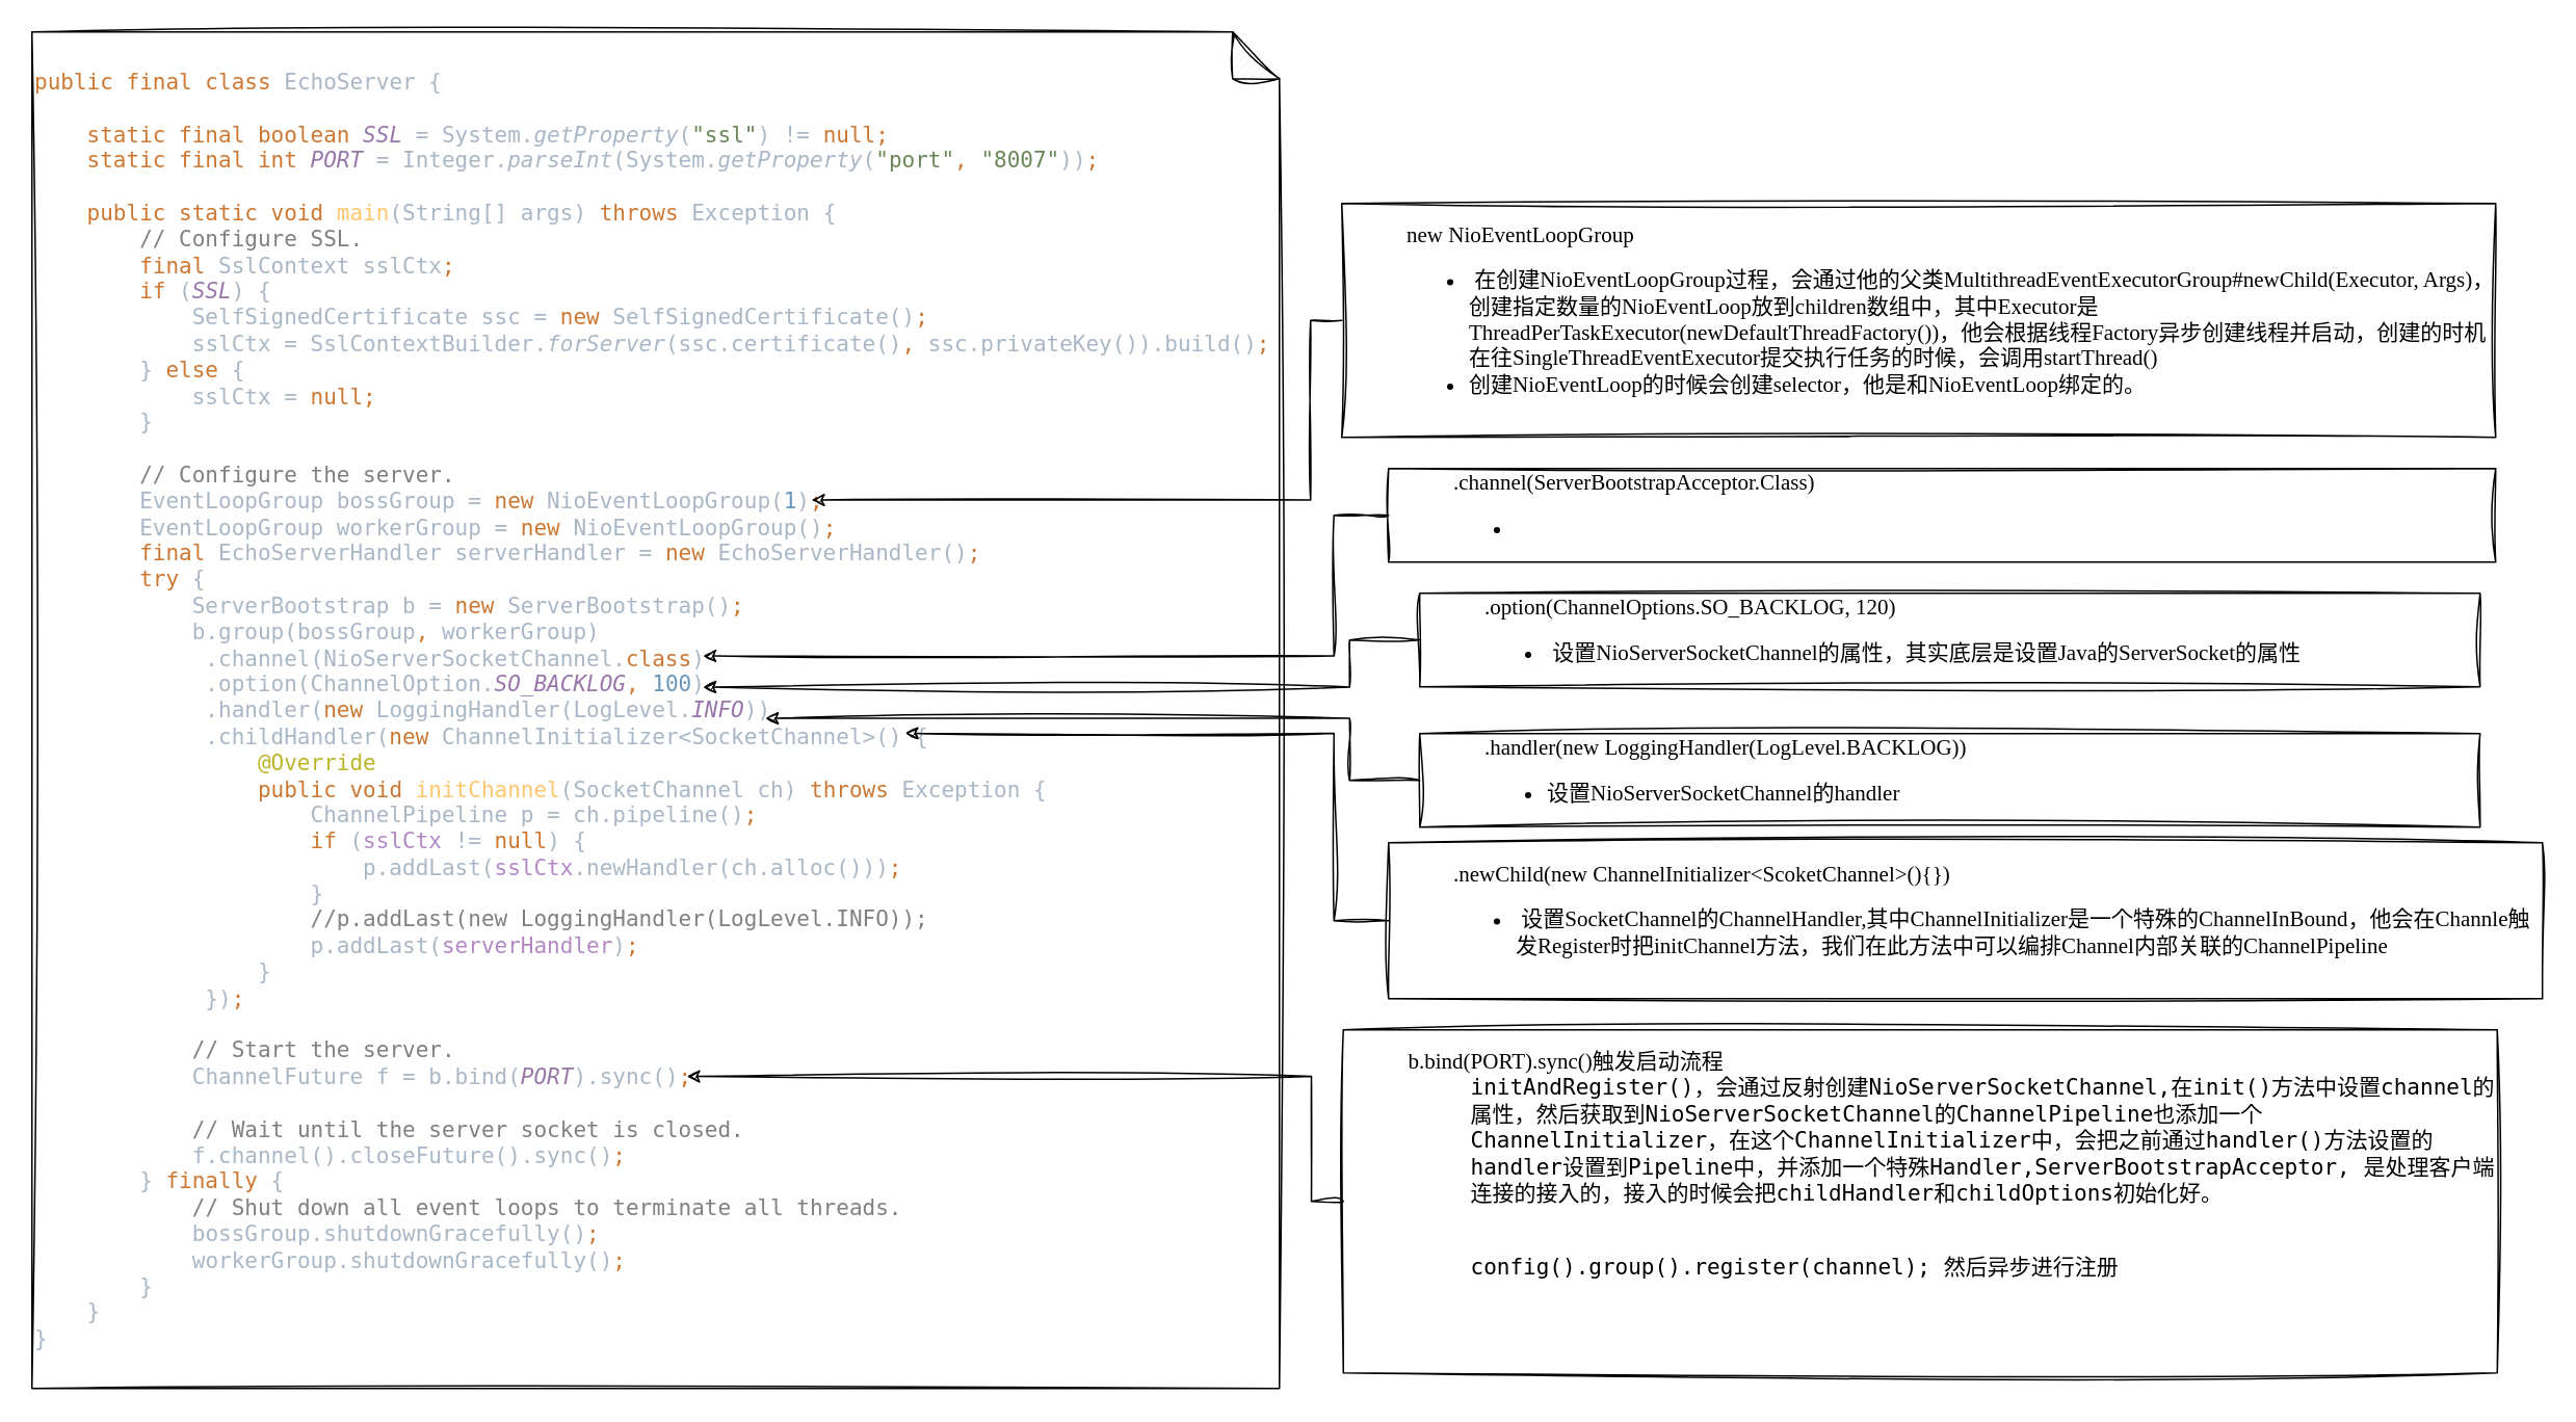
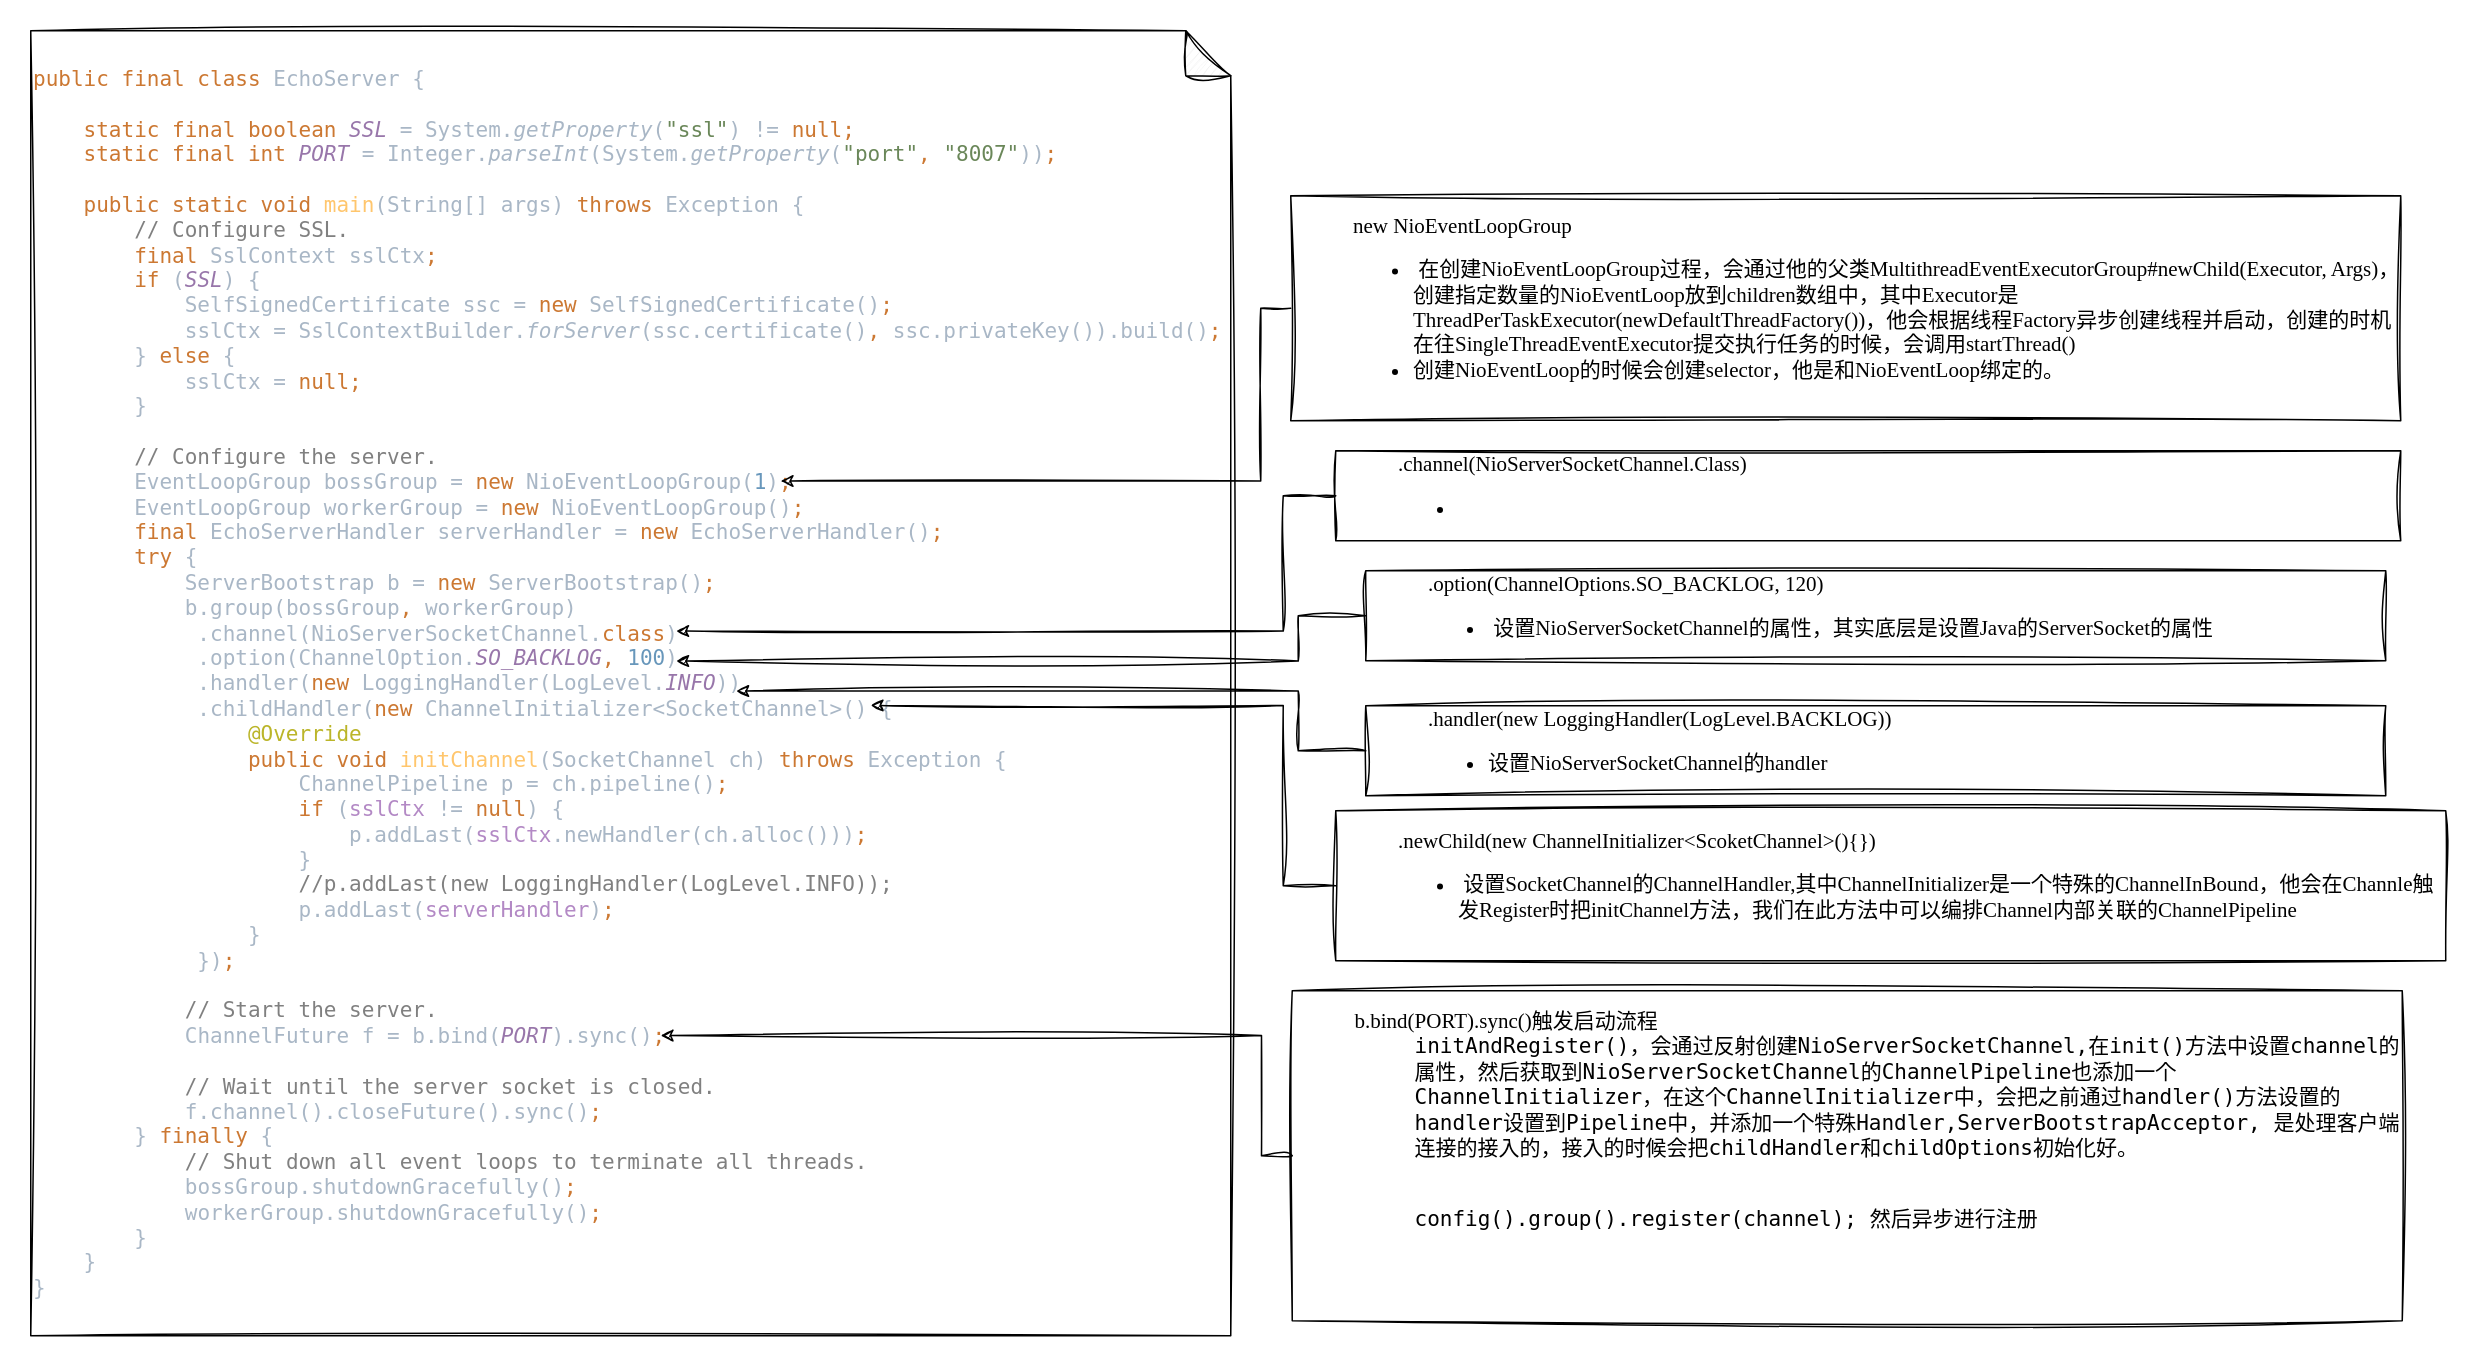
- <mxCell id="5" value="&lt;blockquote style=&quot;margin: 0 0 0 40px; border: none; padding: 0px;&quot;&gt;&lt;font face=&quot;Comic Sans MS&quot;&gt;&lt;span style=&quot;font-size: 14px;&quot;&gt;.channel(ServerBootstrapAcceptor.Class)&lt;/span&gt;&lt;/font&gt;&lt;/blockquote&gt;&lt;blockquote style=&quot;margin: 0 0 0 40px; border: none; padding: 0px;&quot;&gt;&lt;ul&gt;&lt;li&gt;&lt;span style=&quot;font-size: 14px; font-family: &amp;quot;Comic Sans MS&amp;quot;; background-color: initial;&quot;&gt;&amp;nbsp;&lt;/span&gt;&lt;/li&gt;&lt;/ul&gt;&lt;/blockquote&gt;" style="rounded=0;whiteSpace=wrap;html=1;sketch=1;hachureGap=4;jiggle=2;curveFitting=1;fontFamily=Architects Daughter;fontSource=https%3A%2F%2Ffonts.googleapis.com%2Fcss%3Ffamily%3DArchitects%2BDaughter;align=left;" vertex="1" parent="1"><mxGeometry x="890" y="300" width="710" height="60" as="geometry" /></mxCell>
+ <mxCell id="5" value="&lt;blockquote style=&quot;margin: 0 0 0 40px; border: none; padding: 0px;&quot;&gt;&lt;font face=&quot;Comic Sans MS&quot;&gt;&lt;span style=&quot;font-size: 14px;&quot;&gt;.channel(NioServerSocketChannel.Class)&lt;/span&gt;&lt;/font&gt;&lt;/blockquote&gt;&lt;blockquote style=&quot;margin: 0 0 0 40px; border: none; padding: 0px;&quot;&gt;&lt;ul&gt;&lt;li&gt;&lt;span style=&quot;font-size: 14px; font-family: &amp;quot;Comic Sans MS&amp;quot;; background-color: initial;&quot;&gt;&amp;nbsp;&lt;/span&gt;&lt;/li&gt;&lt;/ul&gt;&lt;/blockquote&gt;" style="rounded=0;whiteSpace=wrap;html=1;sketch=1;hachureGap=4;jiggle=2;curveFitting=1;fontFamily=Architects Daughter;fontSource=https%3A%2F%2Ffonts.googleapis.com%2Fcss%3Ffamily%3DArchitects%2BDaughter;align=left;" vertex="1" parent="1"><mxGeometry x="890" y="300" width="710" height="60" as="geometry" /></mxCell>
